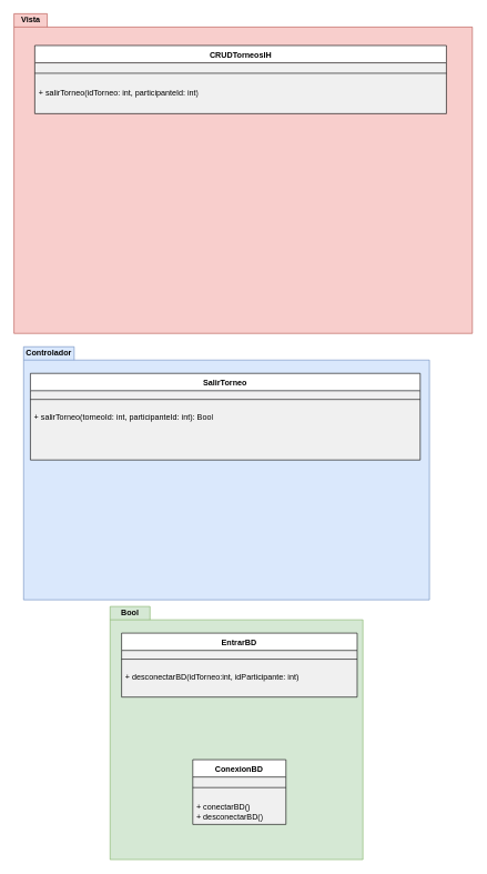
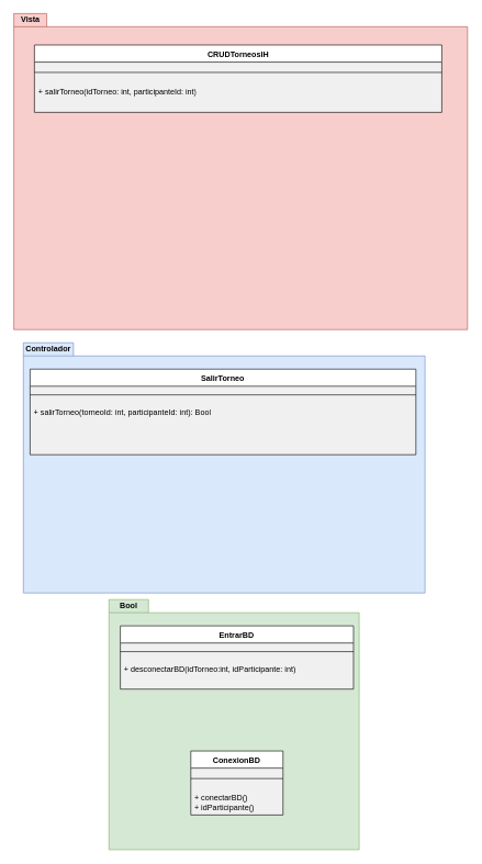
- <mxCell id="14" value="+ conectarBD()&lt;br&gt;+ desconectarBD()" style="text;strokeColor=none;fillColor=none;align=left;verticalAlign=top;spacingLeft=4;spacingRight=4;overflow=hidden;rotatable=0;points=[[0,0.5],[1,0.5]];portConstraint=eastwest;whiteSpace=wrap;html=1;" vertex="1" parent="12"><mxGeometry y="57.724" width="140" height="39.487" as="geometry" /></mxCell>
+ <mxCell id="14" value="+ conectarBD()&lt;br&gt;+ idParticipante()" style="text;strokeColor=none;fillColor=none;align=left;verticalAlign=top;spacingLeft=4;spacingRight=4;overflow=hidden;rotatable=0;points=[[0,0.5],[1,0.5]];portConstraint=eastwest;whiteSpace=wrap;html=1;" vertex="1" parent="12"><mxGeometry y="57.724" width="140" height="39.487" as="geometry" /></mxCell>
